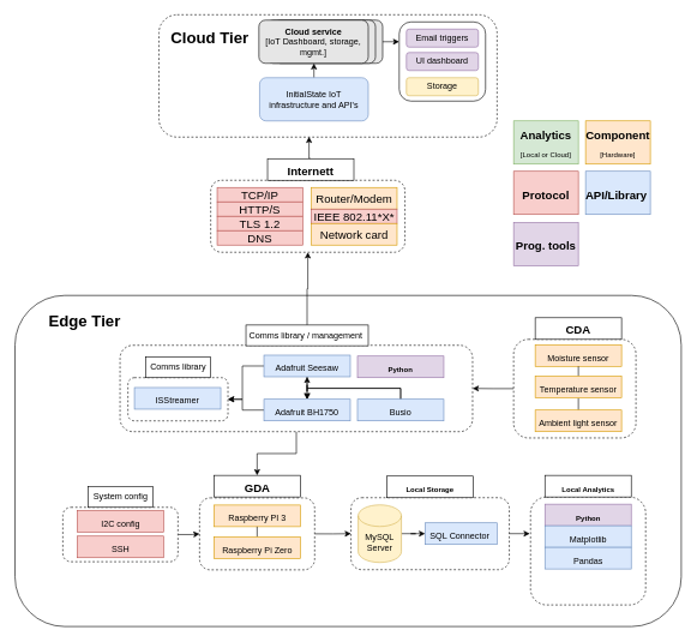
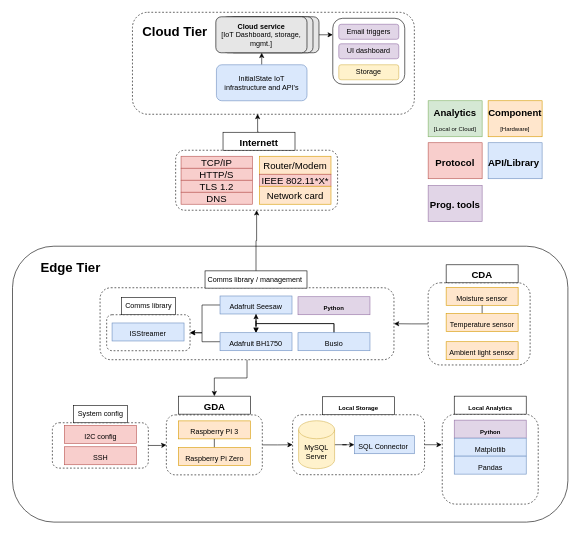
- <mxCell id="29" style="edgeStyle=orthogonalEdgeStyle;rounded=0;orthogonalLoop=1;jettySize=auto;html=1;exitX=0.5;exitY=0;exitDx=0;exitDy=0;entryX=0.5;entryY=1;entryDx=0;entryDy=0;fontSize=12;endArrow=none;endFill=0;" parent="1" source="30" target="32" edge="1"><mxGeometry relative="1" as="geometry" /></mxCell>
